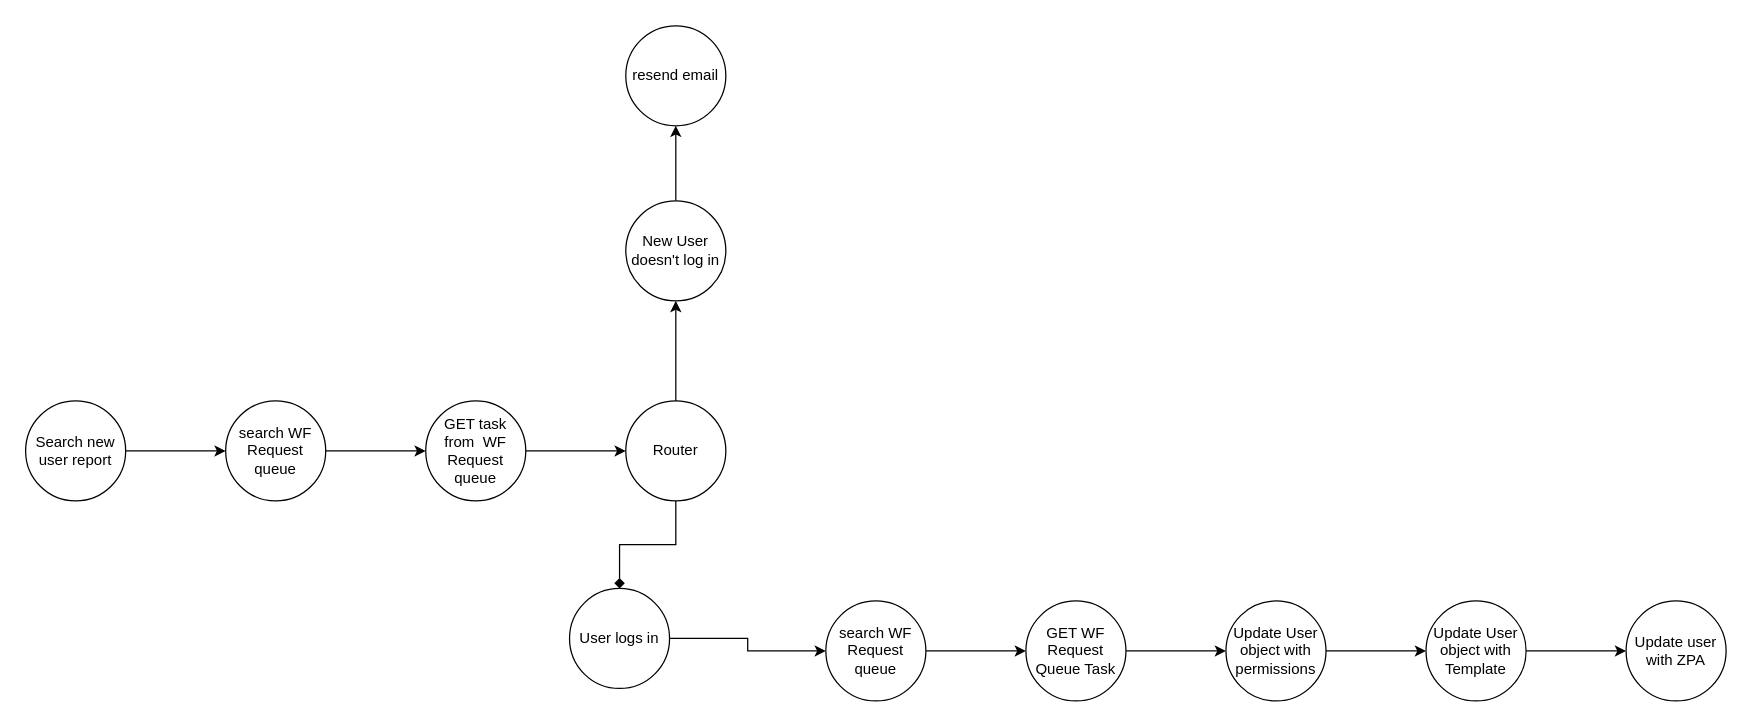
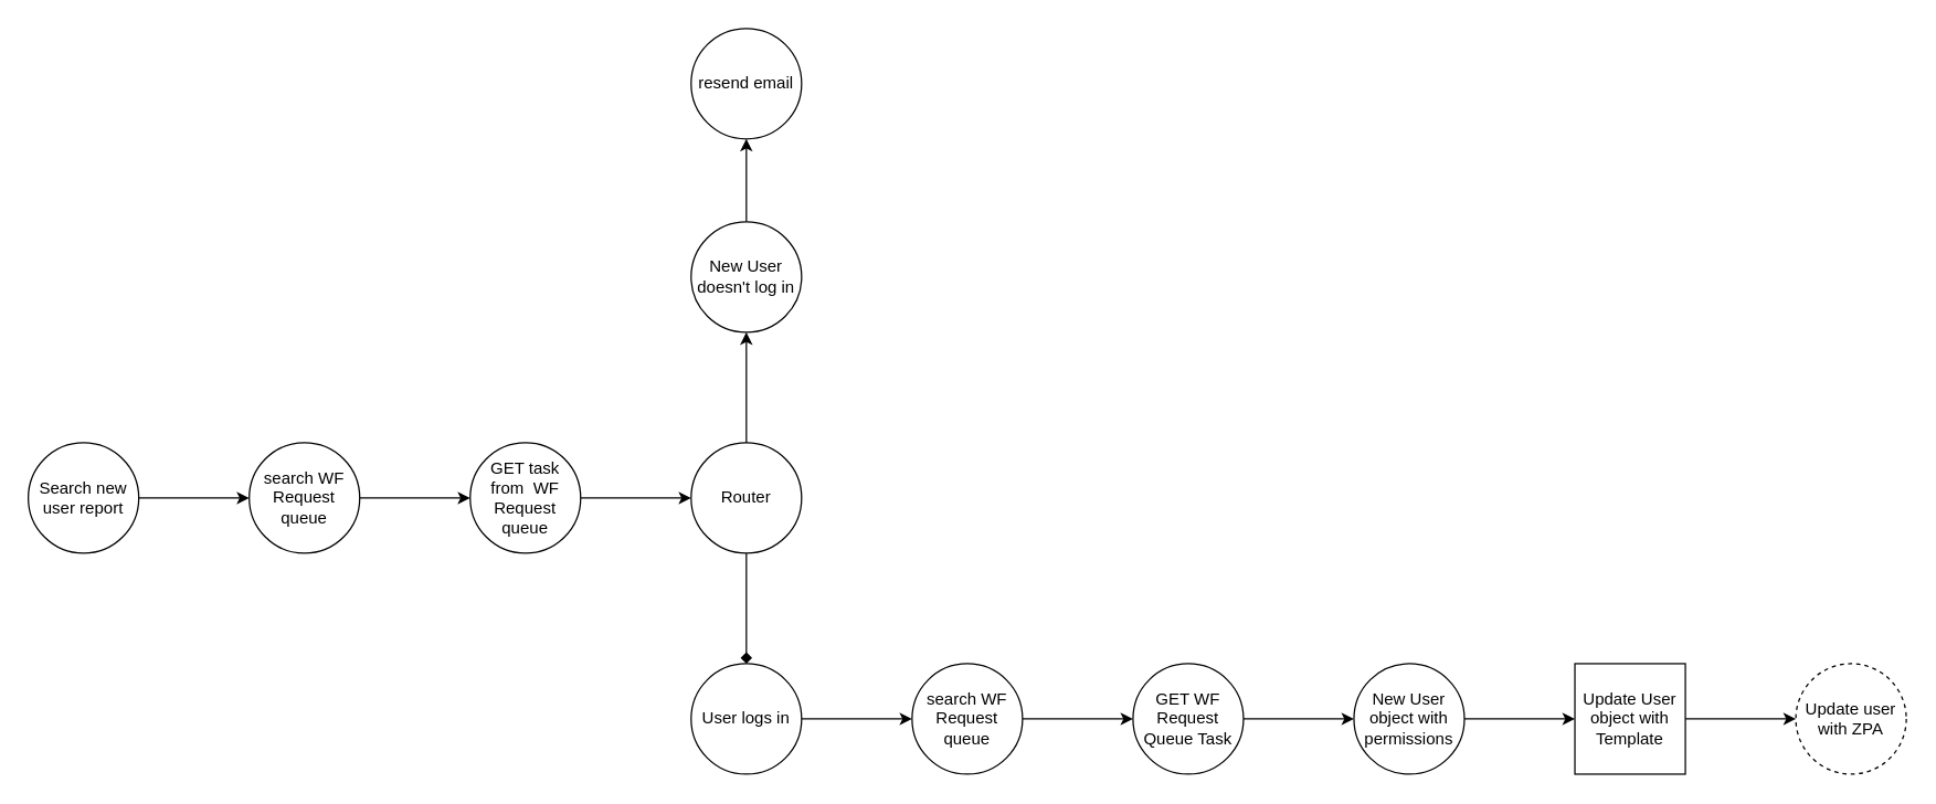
- <mxCell id="15" value="User logs in" style="ellipse;whiteSpace=wrap;html=1;" vertex="1" parent="1"><mxGeometry x="455" y="470" width="80" height="80" as="geometry" /></mxCell>
+ <mxCell id="15" value="User logs in" style="ellipse;whiteSpace=wrap;html=1;" vertex="1" parent="1"><mxGeometry x="500" y="480" width="80" height="80" as="geometry" /></mxCell>
- <mxCell id="21" value="Update User object with permissions" style="ellipse;whiteSpace=wrap;html=1;" vertex="1" parent="1"><mxGeometry x="980" y="480" width="80" height="80" as="geometry" /></mxCell>
+ <mxCell id="21" value="New User object with permissions" style="ellipse;whiteSpace=wrap;html=1;" vertex="1" parent="1"><mxGeometry x="980" y="480" width="80" height="80" as="geometry" /></mxCell>
- <mxCell id="23" value="Update User object with Template" style="ellipse;whiteSpace=wrap;html=1;" vertex="1" parent="1"><mxGeometry x="1140" y="480" width="80" height="80" as="geometry" /></mxCell>
+ <mxCell id="23" value="Update User object with Template" style="whiteSpace=wrap;html=1;rounded=0;" vertex="1" parent="1"><mxGeometry x="1140" y="480" width="80" height="80" as="geometry" /></mxCell>
- <mxCell id="24" value="Update user with ZPA" style="ellipse;whiteSpace=wrap;html=1;" vertex="1" parent="1"><mxGeometry x="1300" y="480" width="80" height="80" as="geometry" /></mxCell>
+ <mxCell id="24" value="Update user with ZPA" style="ellipse;whiteSpace=wrap;html=1;dashed=1;" vertex="1" parent="1"><mxGeometry x="1300" y="480" width="80" height="80" as="geometry" /></mxCell>
